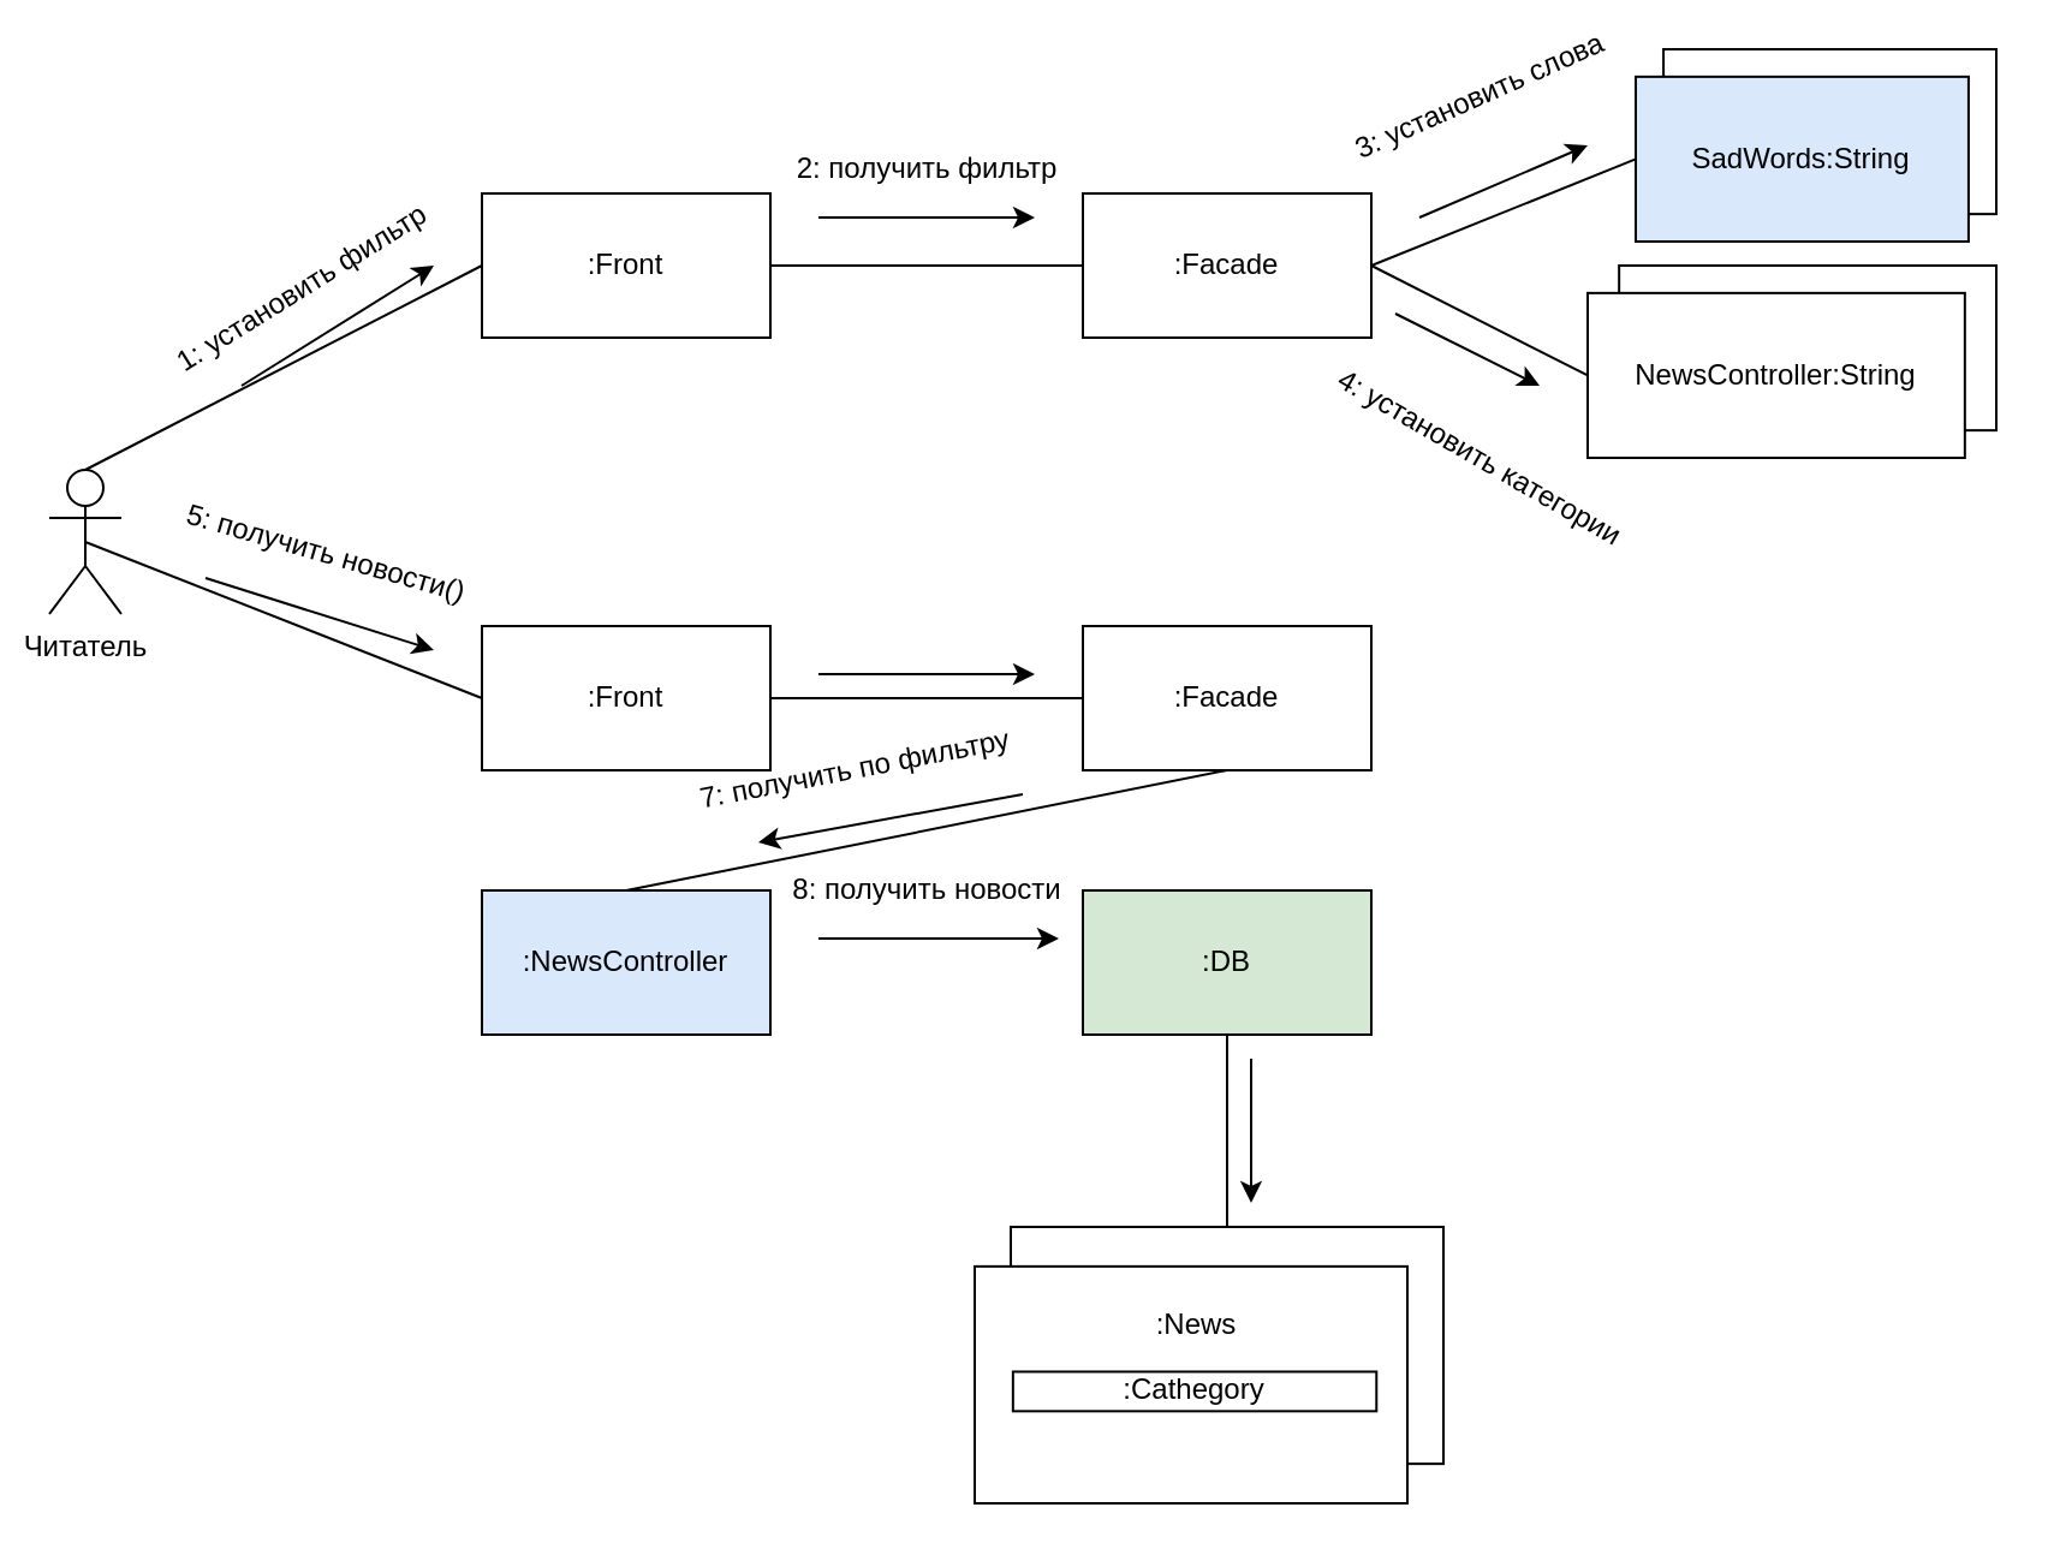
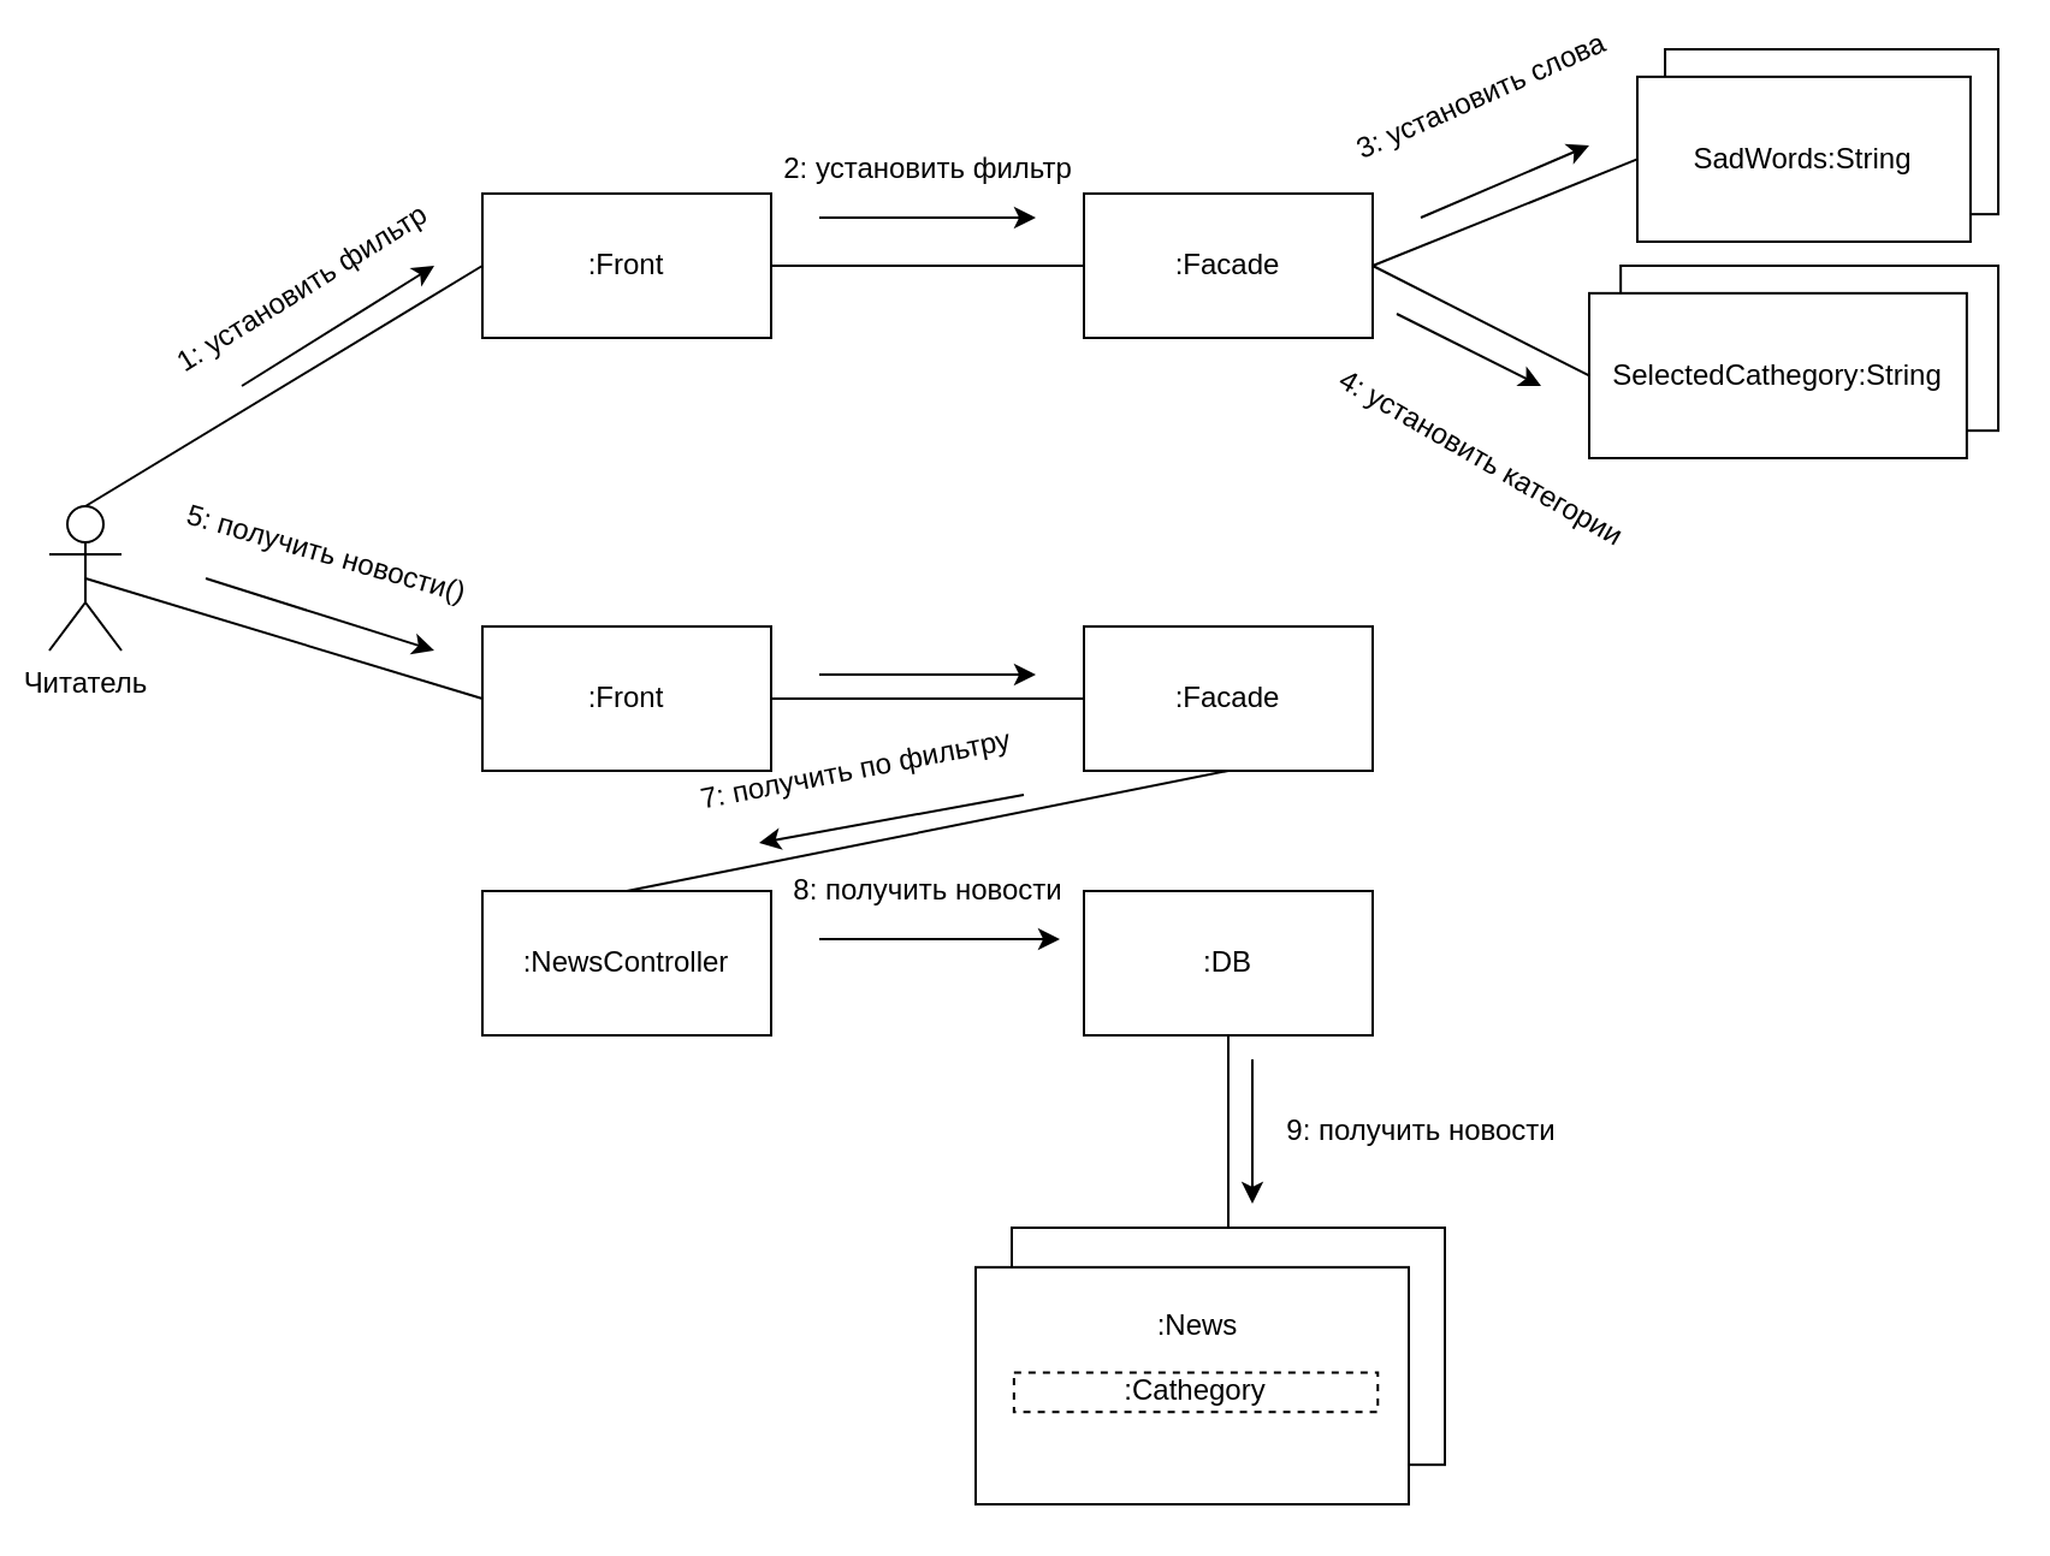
- <mxCell id="19" value="SadWords:String" style="rounded=0;whiteSpace=wrap;html=1;fillColor=#dae8fc;" vertex="1" parent="17"><mxGeometry y="11.43" width="138.46" height="68.57" as="geometry" /></mxCell>
+ <mxCell id="19" value="SadWords:String" style="rounded=0;whiteSpace=wrap;html=1;" vertex="1" parent="17"><mxGeometry y="11.43" width="138.46" height="68.57" as="geometry" /></mxCell>
- <mxCell id="15" value="2: получить фильтр" style="text;html=1;align=center;verticalAlign=middle;resizable=0;points=[];autosize=1;strokeColor=none;fillColor=none;" vertex="1" parent="1"><mxGeometry x="310" y="60" width="150" height="20" as="geometry" /></mxCell>
+ <mxCell id="15" value="2: установить фильтр" style="text;html=1;align=center;verticalAlign=middle;resizable=0;points=[];autosize=1;strokeColor=none;fillColor=none;" vertex="1" parent="1"><mxGeometry x="310" y="60" width="150" height="20" as="geometry" /></mxCell>
- <mxCell id="22" value="NewsController:String" style="rounded=0;whiteSpace=wrap;html=1;" vertex="1" parent="20"><mxGeometry y="11.429" width="156.923" height="68.571" as="geometry" /></mxCell>
+ <mxCell id="22" value="SelectedCathegory:String" style="rounded=0;whiteSpace=wrap;html=1;" vertex="1" parent="20"><mxGeometry y="11.429" width="156.923" height="68.571" as="geometry" /></mxCell>
- <mxCell id="2" value="Читатель" style="shape=umlActor;verticalLabelPosition=bottom;verticalAlign=top;html=1;outlineConnect=0;" vertex="1" parent="1"><mxGeometry x="20" y="195" width="30" height="60" as="geometry" /></mxCell>
+ <mxCell id="2" value="Читатель" style="shape=umlActor;verticalLabelPosition=bottom;verticalAlign=top;html=1;outlineConnect=0;" vertex="1" parent="1"><mxGeometry x="20" y="210" width="30" height="60" as="geometry" /></mxCell>
- <mxCell id="30" value=":NewsController" style="rounded=0;whiteSpace=wrap;html=1;fillColor=#dae8fc;" vertex="1" parent="1"><mxGeometry x="200" y="370" width="120" height="60" as="geometry" /></mxCell>
+ <mxCell id="30" value=":NewsController" style="rounded=0;whiteSpace=wrap;html=1;" vertex="1" parent="1"><mxGeometry x="200" y="370" width="120" height="60" as="geometry" /></mxCell>
- <mxCell id="34" value=":DB" style="rounded=0;whiteSpace=wrap;html=1;fillColor=#d5e8d4;" vertex="1" parent="1"><mxGeometry x="450" y="370" width="120" height="60" as="geometry" /></mxCell>
+ <mxCell id="34" value=":DB" style="rounded=0;whiteSpace=wrap;html=1;" vertex="1" parent="1"><mxGeometry x="450" y="370" width="120" height="60" as="geometry" /></mxCell>
+ <mxCell id="44" value="9: получить новости" style="text;html=1;align=center;verticalAlign=middle;resizable=0;points=[];autosize=1;strokeColor=none;fillColor=none;fontSize=12;" vertex="1" parent="1"><mxGeometry x="520" y="460" width="140" height="20" as="geometry" /></mxCell>
- <mxCell id="41" value=":Cathegory" style="rounded=0;whiteSpace=wrap;html=1;" vertex="1" parent="39"><mxGeometry x="15.918" y="43.807" width="151.224" height="16.43" as="geometry" /></mxCell>
+ <mxCell id="41" value=":Cathegory" style="rounded=0;whiteSpace=wrap;html=1;dashed=1;" vertex="1" parent="39"><mxGeometry x="15.918" y="43.807" width="151.224" height="16.43" as="geometry" /></mxCell>
